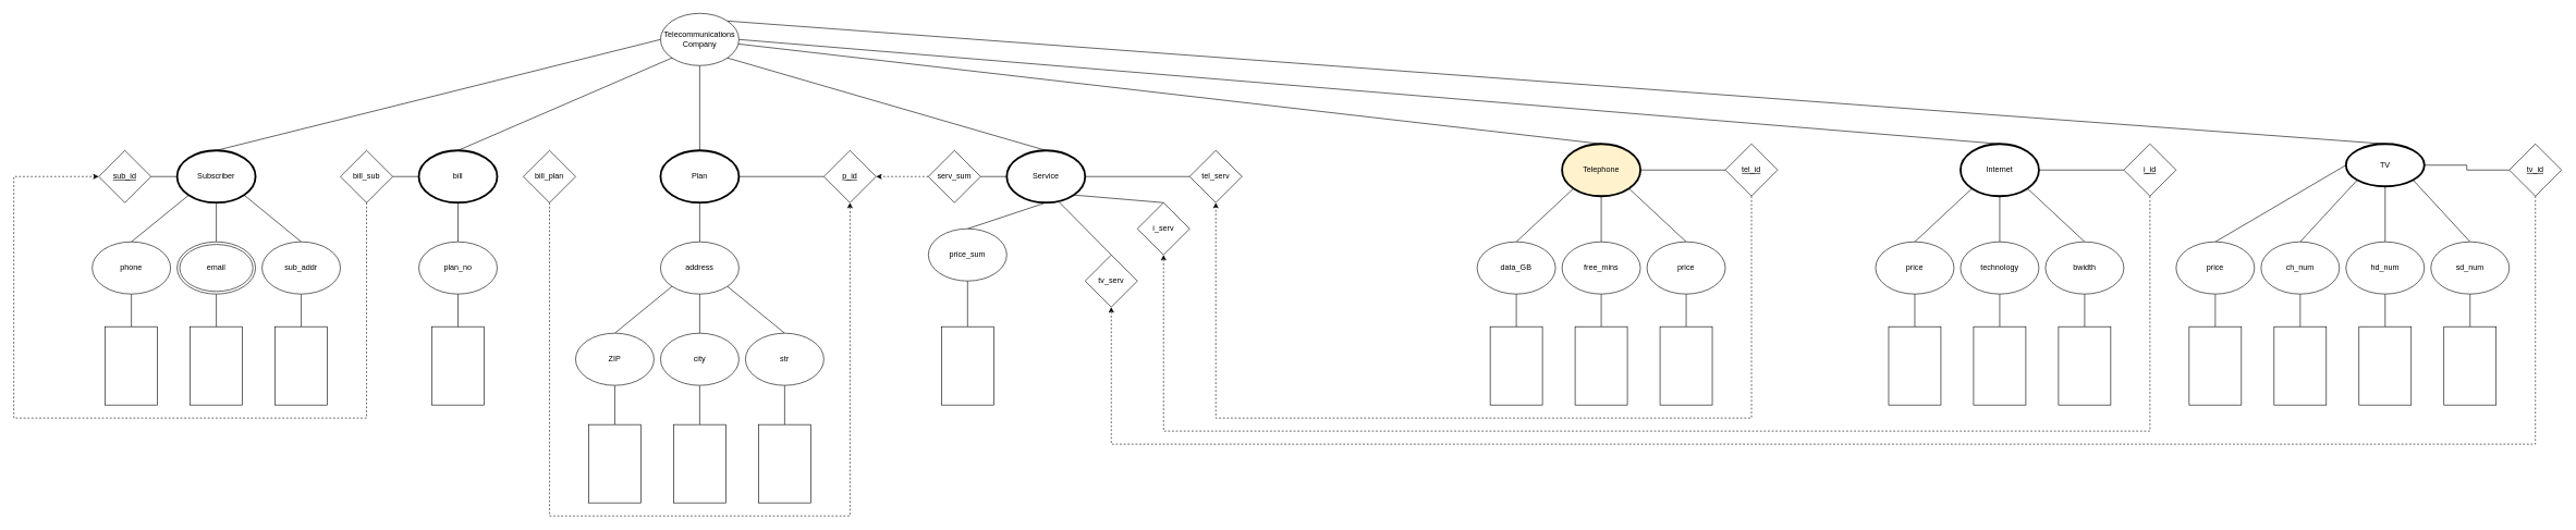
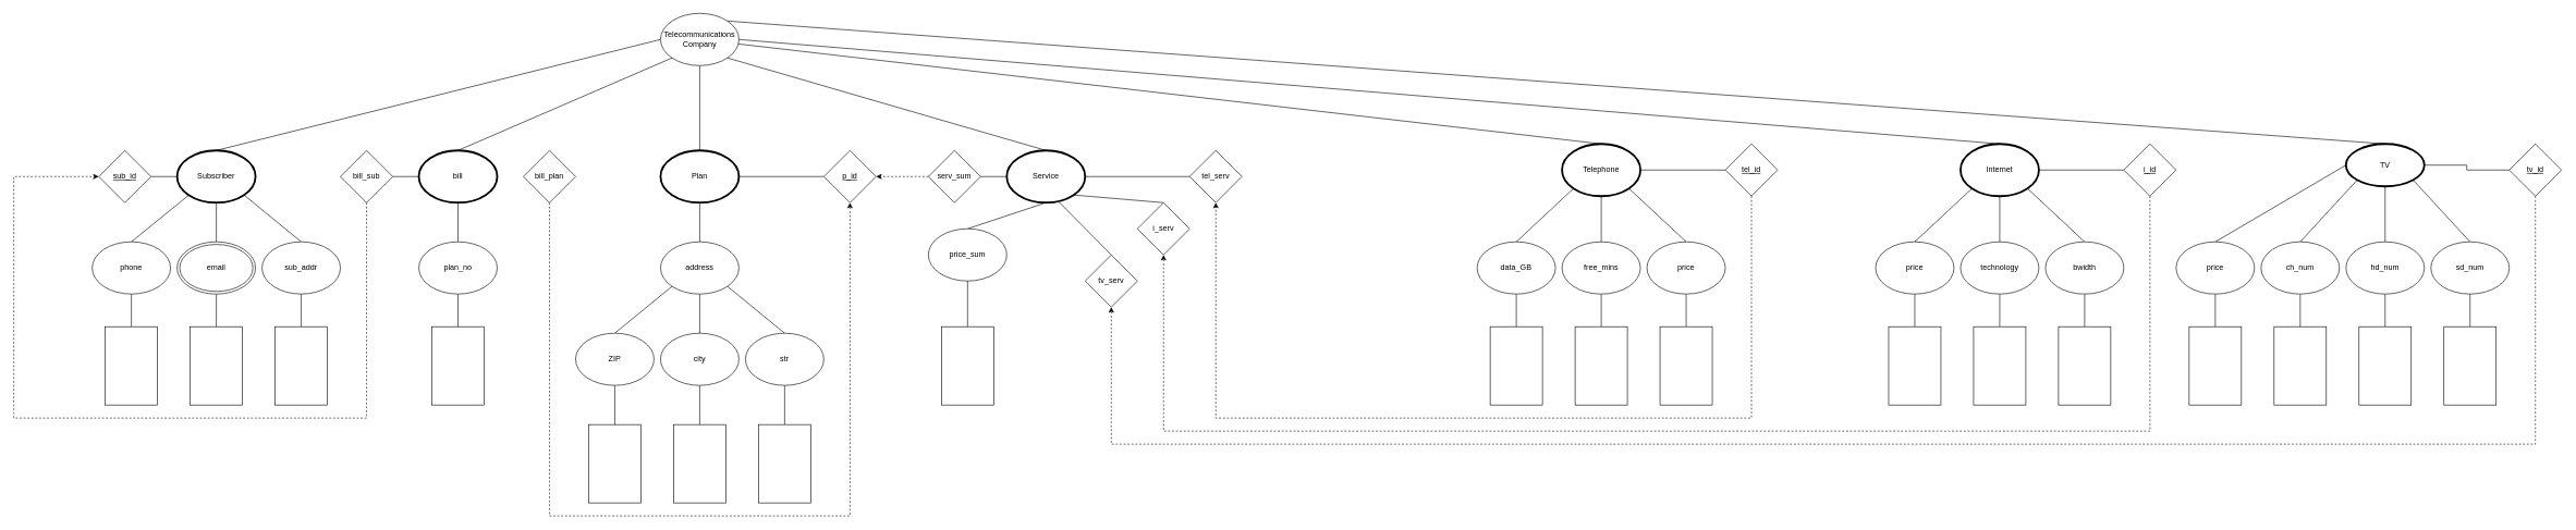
- <mxCell id="62" value="Telephone" style="ellipse;whiteSpace=wrap;html=1;strokeWidth=3;fillColor=#fff2cc;" parent="1" vertex="1"><mxGeometry x="2390" y="220" width="120" height="80" as="geometry" /></mxCell>
+ <mxCell id="62" value="Telephone" style="ellipse;whiteSpace=wrap;html=1;strokeWidth=3;" parent="1" vertex="1"><mxGeometry x="2390" y="220" width="120" height="80" as="geometry" /></mxCell>
